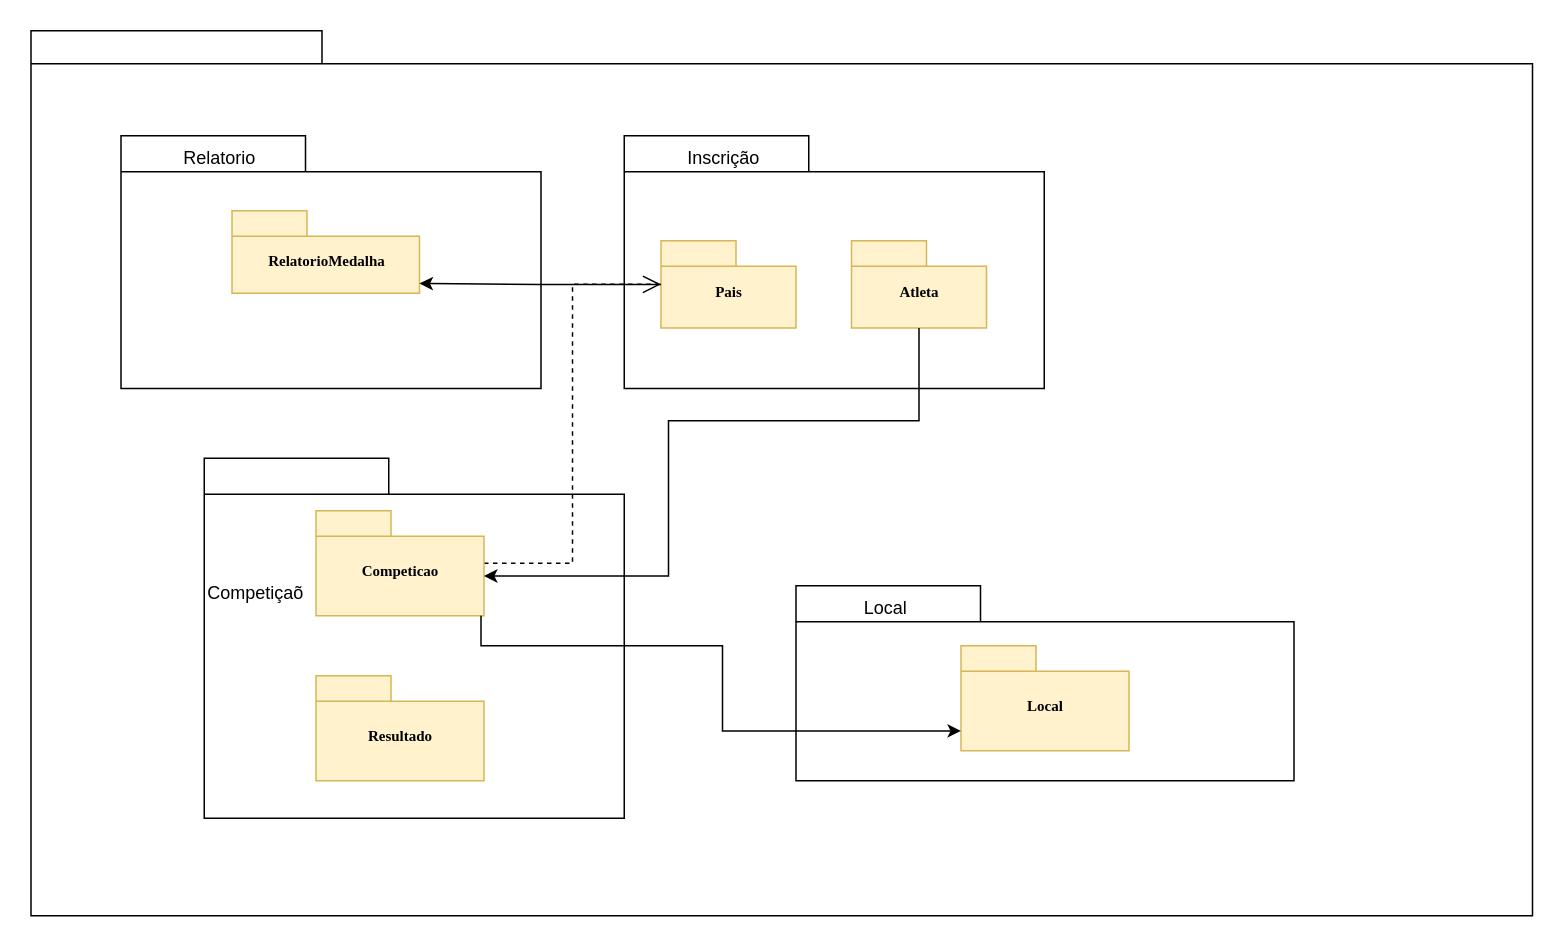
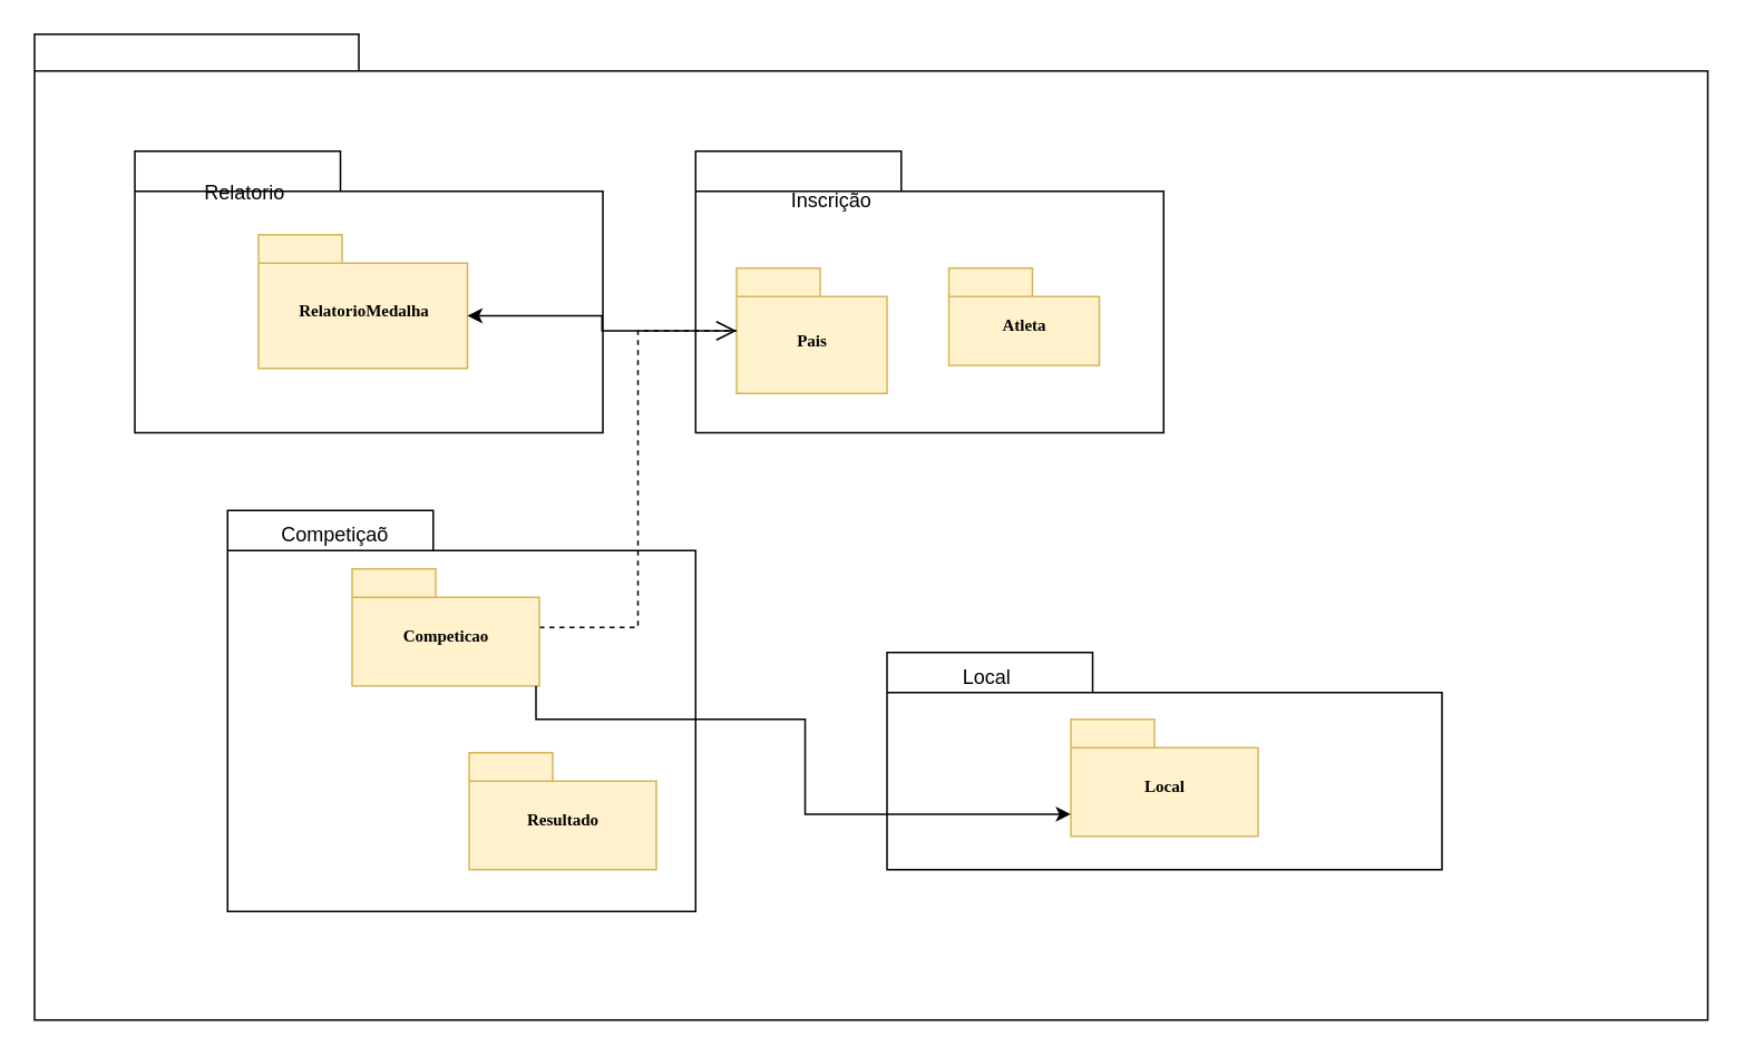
- <mxCell id="17" value="Relatorio" style="text;html=1;align=center;verticalAlign=middle;whiteSpace=wrap;rounded=0;" vertex="1" parent="14"><mxGeometry x="36" width="60" height="30" as="geometry" /></mxCell>
+ <mxCell id="17" value="Relatorio" style="text;html=1;align=center;verticalAlign=middle;whiteSpace=wrap;rounded=0;" vertex="1" parent="14"><mxGeometry x="36" y="10" width="60" height="30" as="geometry" /></mxCell>
- <mxCell id="6" value="Inscrição" style="text;html=1;align=center;verticalAlign=middle;whiteSpace=wrap;rounded=0;" vertex="1" parent="3"><mxGeometry x="36" width="60" height="30" as="geometry" /></mxCell>
+ <mxCell id="6" value="Inscrição" style="text;html=1;align=center;verticalAlign=middle;whiteSpace=wrap;rounded=0;" vertex="1" parent="3"><mxGeometry x="51" y="15" width="60" height="30" as="geometry" /></mxCell>
- <mxCell id="16" value="RelatorioMedalha" style="shape=folder;fontStyle=1;spacingTop=10;tabWidth=50;tabHeight=17;tabPosition=left;html=1;rounded=0;shadow=0;comic=0;labelBackgroundColor=none;strokeWidth=1;fontFamily=Verdana;fontSize=10;align=center;fillColor=#fff2cc;strokeColor=#d6b656;" vertex="1" parent="14"><mxGeometry x="74" y="50" width="125" height="55" as="geometry" /></mxCell>
+ <mxCell id="16" value="RelatorioMedalha" style="shape=folder;fontStyle=1;spacingTop=10;tabWidth=50;tabHeight=17;tabPosition=left;html=1;rounded=0;shadow=0;comic=0;labelBackgroundColor=none;strokeWidth=1;fontFamily=Verdana;fontSize=10;align=center;fillColor=#fff2cc;strokeColor=#d6b656;" vertex="1" parent="14"><mxGeometry x="74" y="50" width="125" height="80" as="geometry" /></mxCell>
- <mxCell id="5" value="Pais" style="shape=folder;fontStyle=1;spacingTop=10;tabWidth=50;tabHeight=17;tabPosition=left;html=1;rounded=0;shadow=0;comic=0;labelBackgroundColor=none;strokeWidth=1;fontFamily=Verdana;fontSize=10;align=center;fillColor=#fff2cc;strokeColor=#d6b656;" vertex="1" parent="3"><mxGeometry x="24.5" y="70" width="90" height="58.15" as="geometry" /></mxCell>
+ <mxCell id="5" value="Pais" style="shape=folder;fontStyle=1;spacingTop=10;tabWidth=50;tabHeight=17;tabPosition=left;html=1;rounded=0;shadow=0;comic=0;labelBackgroundColor=none;strokeWidth=1;fontFamily=Verdana;fontSize=10;align=center;fillColor=#fff2cc;strokeColor=#d6b656;" vertex="1" parent="3"><mxGeometry x="24.5" y="70" width="90" height="75" as="geometry" /></mxCell>
- <mxCell id="21" style="edgeStyle=orthogonalEdgeStyle;rounded=0;orthogonalLoop=1;jettySize=auto;html=1;entryX=0;entryY=0;entryDx=112;entryDy=43.5;entryPerimeter=0;" edge="1" parent="1" source="7" target="10"><mxGeometry relative="1" as="geometry"><Array as="points"><mxPoint x="612" y="280" /><mxPoint x="445" y="280" /><mxPoint x="445" y="384" /></Array></mxGeometry></mxCell>
- <mxCell id="19" value="Competiçaõ" style="text;html=1;align=center;verticalAlign=middle;whiteSpace=wrap;rounded=0;" vertex="1" parent="1"><mxGeometry x="140" y="380" width="60" height="30" as="geometry" /></mxCell>
+ <mxCell id="19" value="Competiçaõ" style="text;html=1;align=center;verticalAlign=middle;whiteSpace=wrap;rounded=0;" vertex="1" parent="1"><mxGeometry x="170" y="305" width="60" height="30" as="geometry" /></mxCell>
- <mxCell id="11" value="Resultado" style="shape=folder;fontStyle=1;spacingTop=10;tabWidth=50;tabHeight=17;tabPosition=left;html=1;rounded=0;shadow=0;comic=0;labelBackgroundColor=none;strokeColor=#d6b656;strokeWidth=1;fillColor=#fff2cc;fontFamily=Verdana;fontSize=10;align=center;" parent="1" vertex="1"><mxGeometry x="210" y="450" width="112" height="70" as="geometry" /></mxCell>
+ <mxCell id="11" value="Resultado" style="shape=folder;fontStyle=1;spacingTop=10;tabWidth=50;tabHeight=17;tabPosition=left;html=1;rounded=0;shadow=0;comic=0;labelBackgroundColor=none;strokeColor=#d6b656;strokeWidth=1;fillColor=#fff2cc;fontFamily=Verdana;fontSize=10;align=center;" parent="1" vertex="1"><mxGeometry x="280" y="450" width="112" height="70" as="geometry" /></mxCell>
